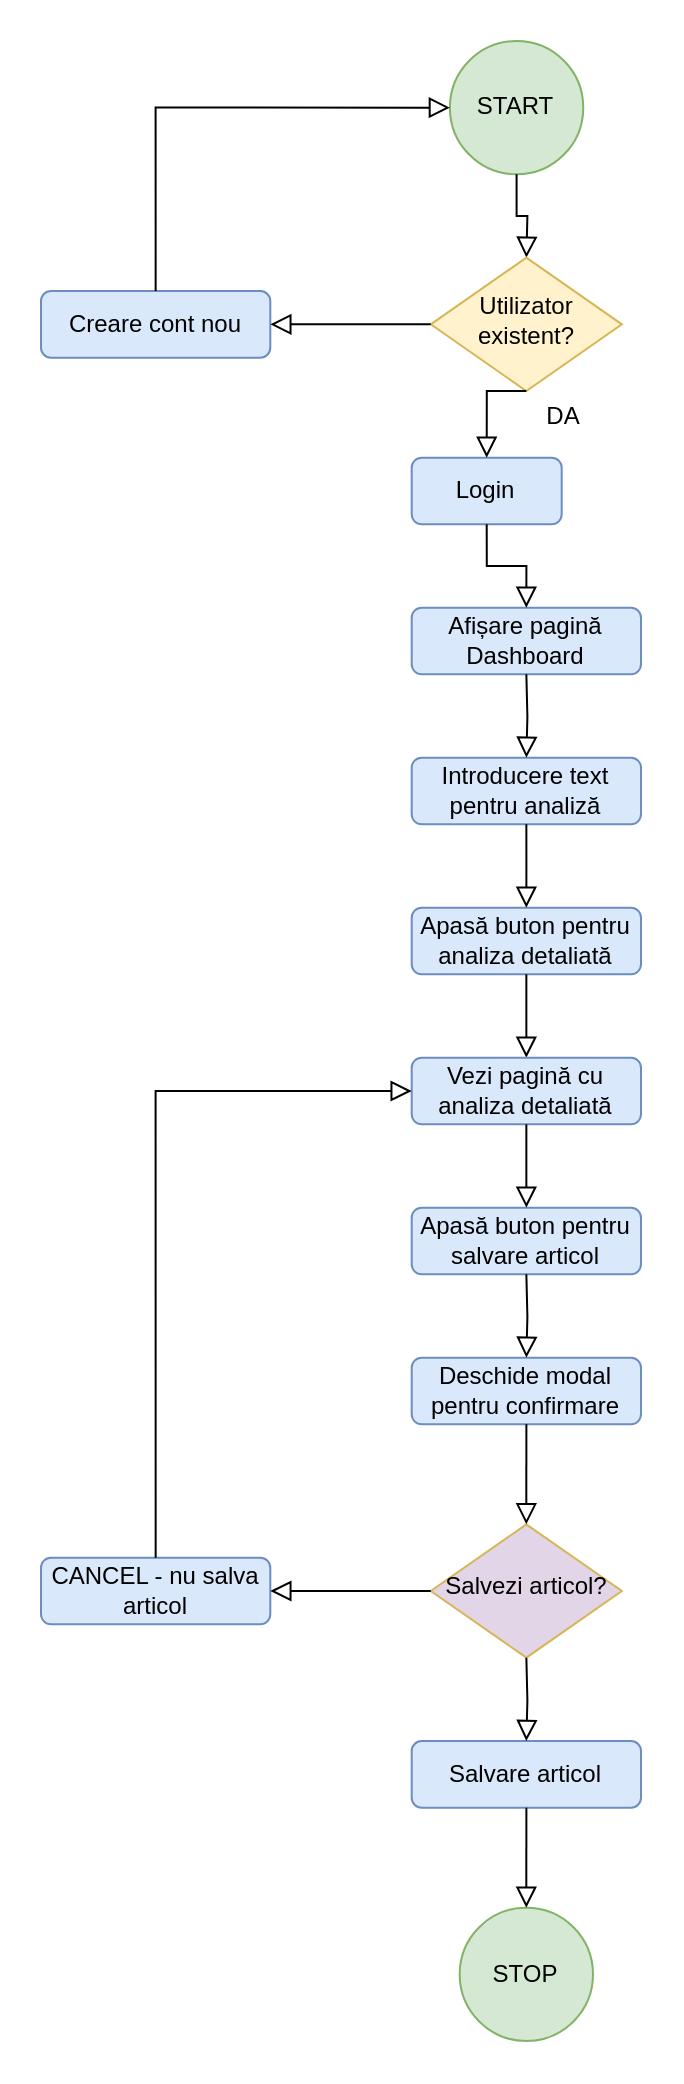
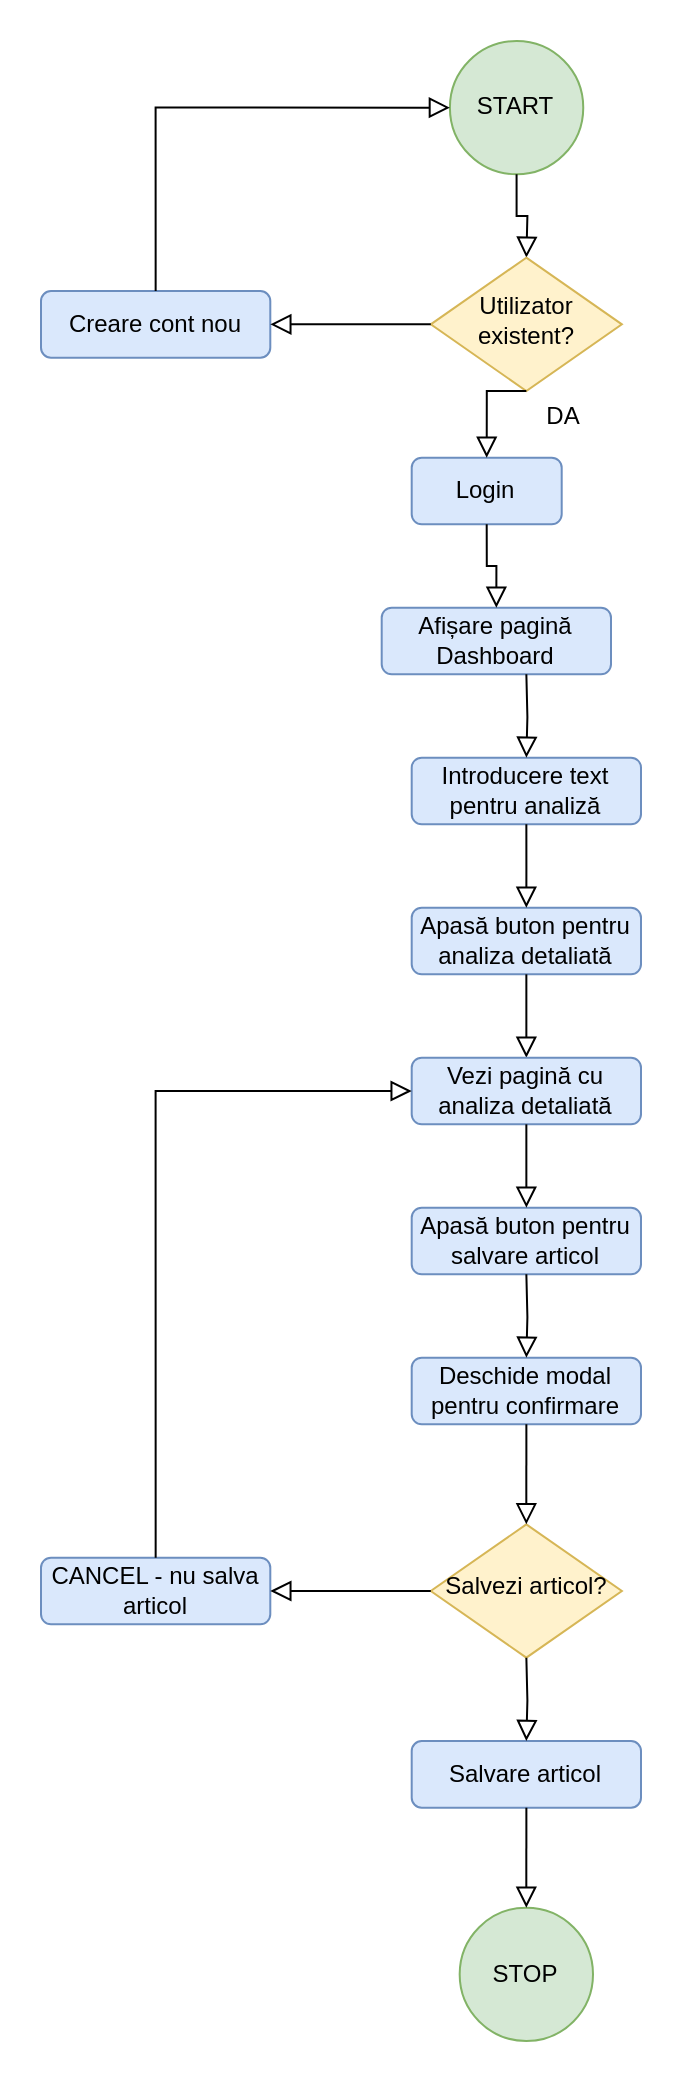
- <mxCell id="6" value="Afișare pagină Dashboard" style="rounded=1;whiteSpace=wrap;html=1;fontSize=12;glass=0;strokeWidth=1;shadow=0;fillColor=#dae8fc;strokeColor=#6c8ebf;" vertex="1" parent="2"><mxGeometry x="185.35" y="283.333" width="114.65" height="33.333" as="geometry" /></mxCell>
+ <mxCell id="6" value="Afișare pagină Dashboard" style="rounded=1;whiteSpace=wrap;html=1;fontSize=12;glass=0;strokeWidth=1;shadow=0;fillColor=#dae8fc;strokeColor=#6c8ebf;" vertex="1" parent="2"><mxGeometry x="170.35" y="283.333" width="114.65" height="33.333" as="geometry" /></mxCell>
- <mxCell id="23" value="Salvezi articol?" style="rhombus;whiteSpace=wrap;html=1;shadow=0;fontFamily=Helvetica;fontSize=12;align=center;strokeWidth=1;spacing=6;spacingTop=-4;fillColor=#e1d5e7;strokeColor=#d6b656;" vertex="1" parent="2"><mxGeometry x="194.904" y="741.667" width="95.541" height="66.667" as="geometry" /></mxCell>
+ <mxCell id="23" value="Salvezi articol?" style="rhombus;whiteSpace=wrap;html=1;shadow=0;fontFamily=Helvetica;fontSize=12;align=center;strokeWidth=1;spacing=6;spacingTop=-4;fillColor=#fff2cc;strokeColor=#d6b656;" vertex="1" parent="2"><mxGeometry x="194.904" y="741.667" width="95.541" height="66.667" as="geometry" /></mxCell>
